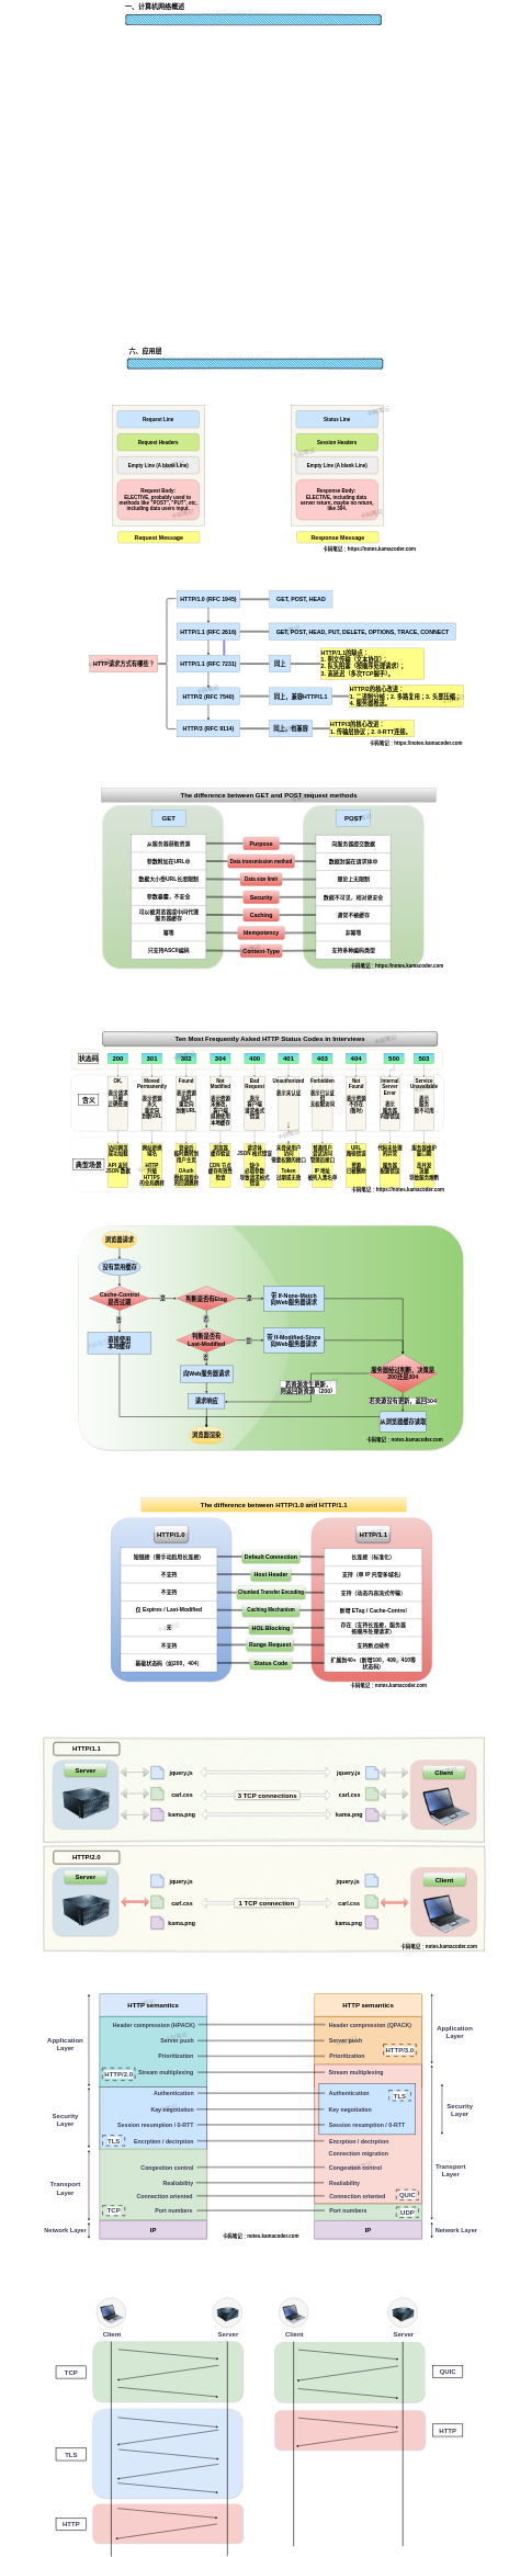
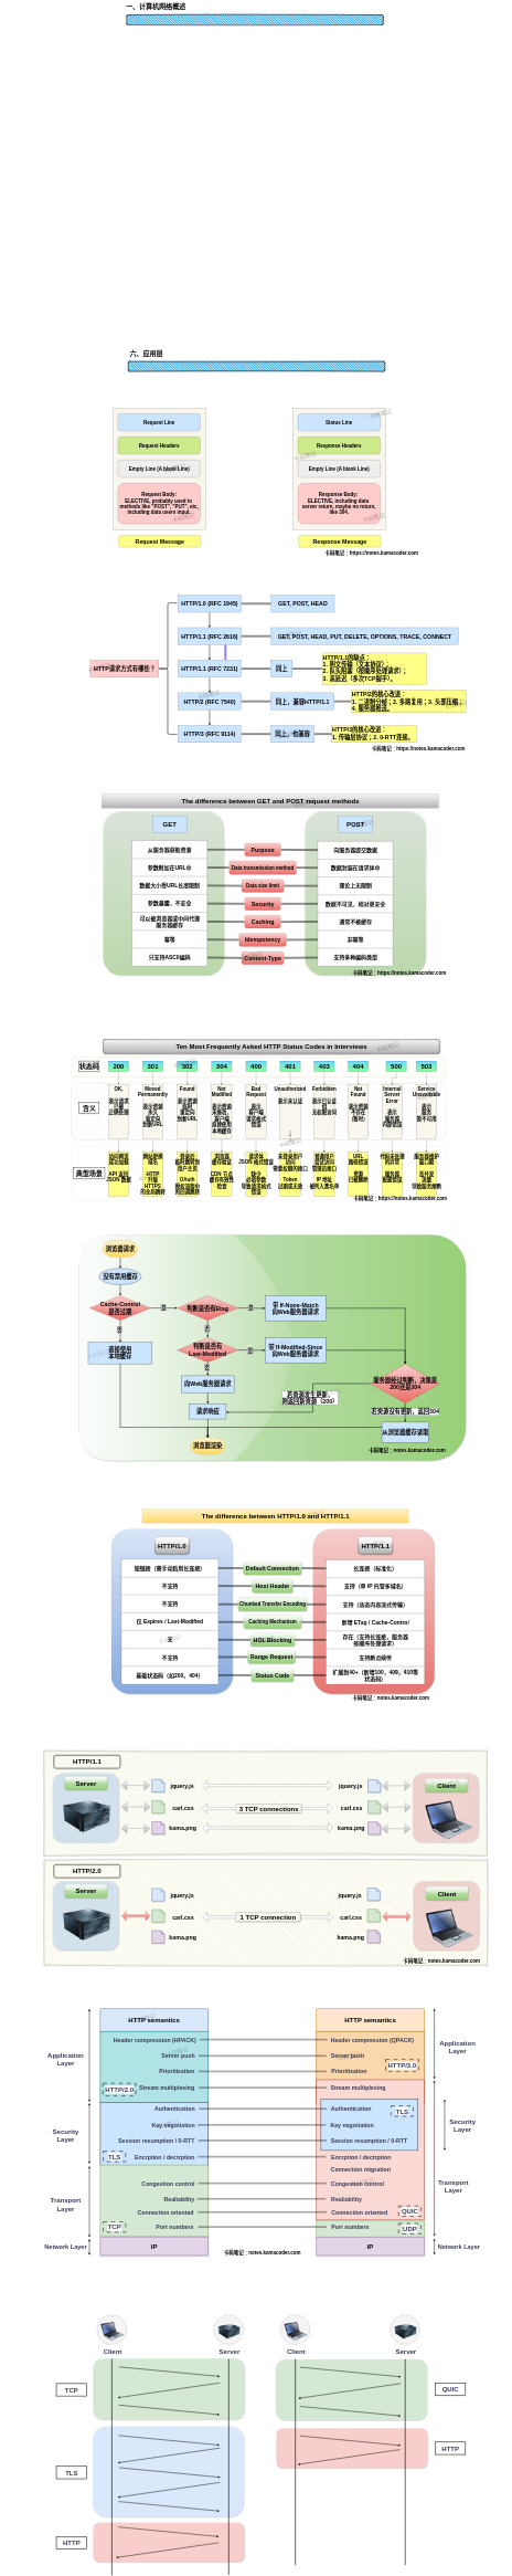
- <mxCell id="60" value="Session Headers" style="text;strokeColor=#36393d;fillColor=#cdeb8b;html=1;fontSize=30;fontStyle=1;verticalAlign=middle;align=center;rounded=1;" parent="1" vertex="1"><mxGeometry x="1797.38" y="2635" width="497.5" height="105" as="geometry" /></mxCell>
+ <mxCell id="60" value="Response Headers" style="text;strokeColor=#36393d;fillColor=#cdeb8b;html=1;fontSize=30;fontStyle=1;verticalAlign=middle;align=center;rounded=1;" parent="1" vertex="1"><mxGeometry x="1797.38" y="2635" width="497.5" height="105" as="geometry" /></mxCell>
